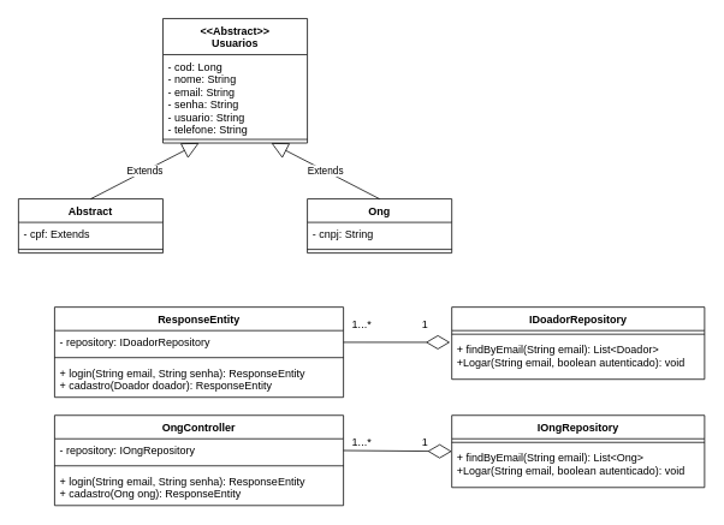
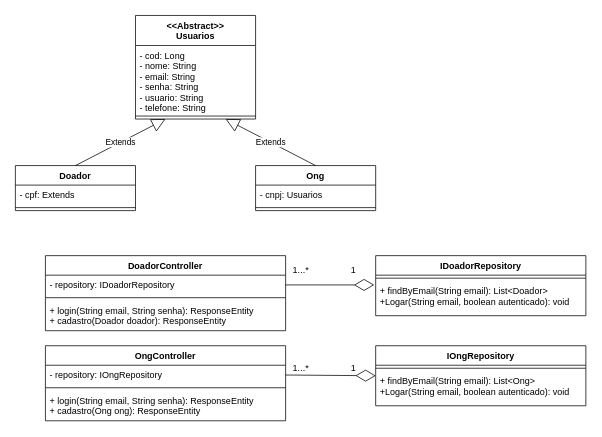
- <mxCell id="5" value="Abstract" style="swimlane;fontStyle=1;align=center;verticalAlign=top;childLayout=stackLayout;horizontal=1;startSize=26;horizontalStack=0;resizeParent=1;resizeParentMax=0;resizeLast=0;collapsible=1;marginBottom=0;" vertex="1" parent="1"><mxGeometry y="220" width="160" height="60" as="geometry" x="20" /></mxCell>
+ <mxCell id="5" value="Doador" style="swimlane;fontStyle=1;align=center;verticalAlign=top;childLayout=stackLayout;horizontal=1;startSize=26;horizontalStack=0;resizeParent=1;resizeParentMax=0;resizeLast=0;collapsible=1;marginBottom=0;" vertex="1" parent="1"><mxGeometry y="220" width="160" height="60" as="geometry" x="20" /></mxCell>
- <mxCell id="9" value="- cnpj: String" style="text;strokeColor=none;fillColor=none;align=left;verticalAlign=top;spacingLeft=4;spacingRight=4;overflow=hidden;rotatable=0;points=[[0,0.5],[1,0.5]];portConstraint=eastwest;" vertex="1" parent="8"><mxGeometry y="26" width="160" height="26" as="geometry" /></mxCell>
+ <mxCell id="9" value="- cnpj: Usuarios" style="text;strokeColor=none;fillColor=none;align=left;verticalAlign=top;spacingLeft=4;spacingRight=4;overflow=hidden;rotatable=0;points=[[0,0.5],[1,0.5]];portConstraint=eastwest;" vertex="1" parent="8"><mxGeometry y="26" width="160" height="26" as="geometry" /></mxCell>
- <mxCell id="17" value="ResponseEntity" style="swimlane;fontStyle=1;align=center;verticalAlign=top;childLayout=stackLayout;horizontal=1;startSize=26;horizontalStack=0;resizeParent=1;resizeParentMax=0;resizeLast=0;collapsible=1;marginBottom=0;" vertex="1" parent="1"><mxGeometry x="60" y="340" width="320" height="100" as="geometry" /></mxCell>
+ <mxCell id="17" value="DoadorController" style="swimlane;fontStyle=1;align=center;verticalAlign=top;childLayout=stackLayout;horizontal=1;startSize=26;horizontalStack=0;resizeParent=1;resizeParentMax=0;resizeLast=0;collapsible=1;marginBottom=0;" vertex="1" parent="1"><mxGeometry x="60" y="340" width="320" height="100" as="geometry" /></mxCell>
